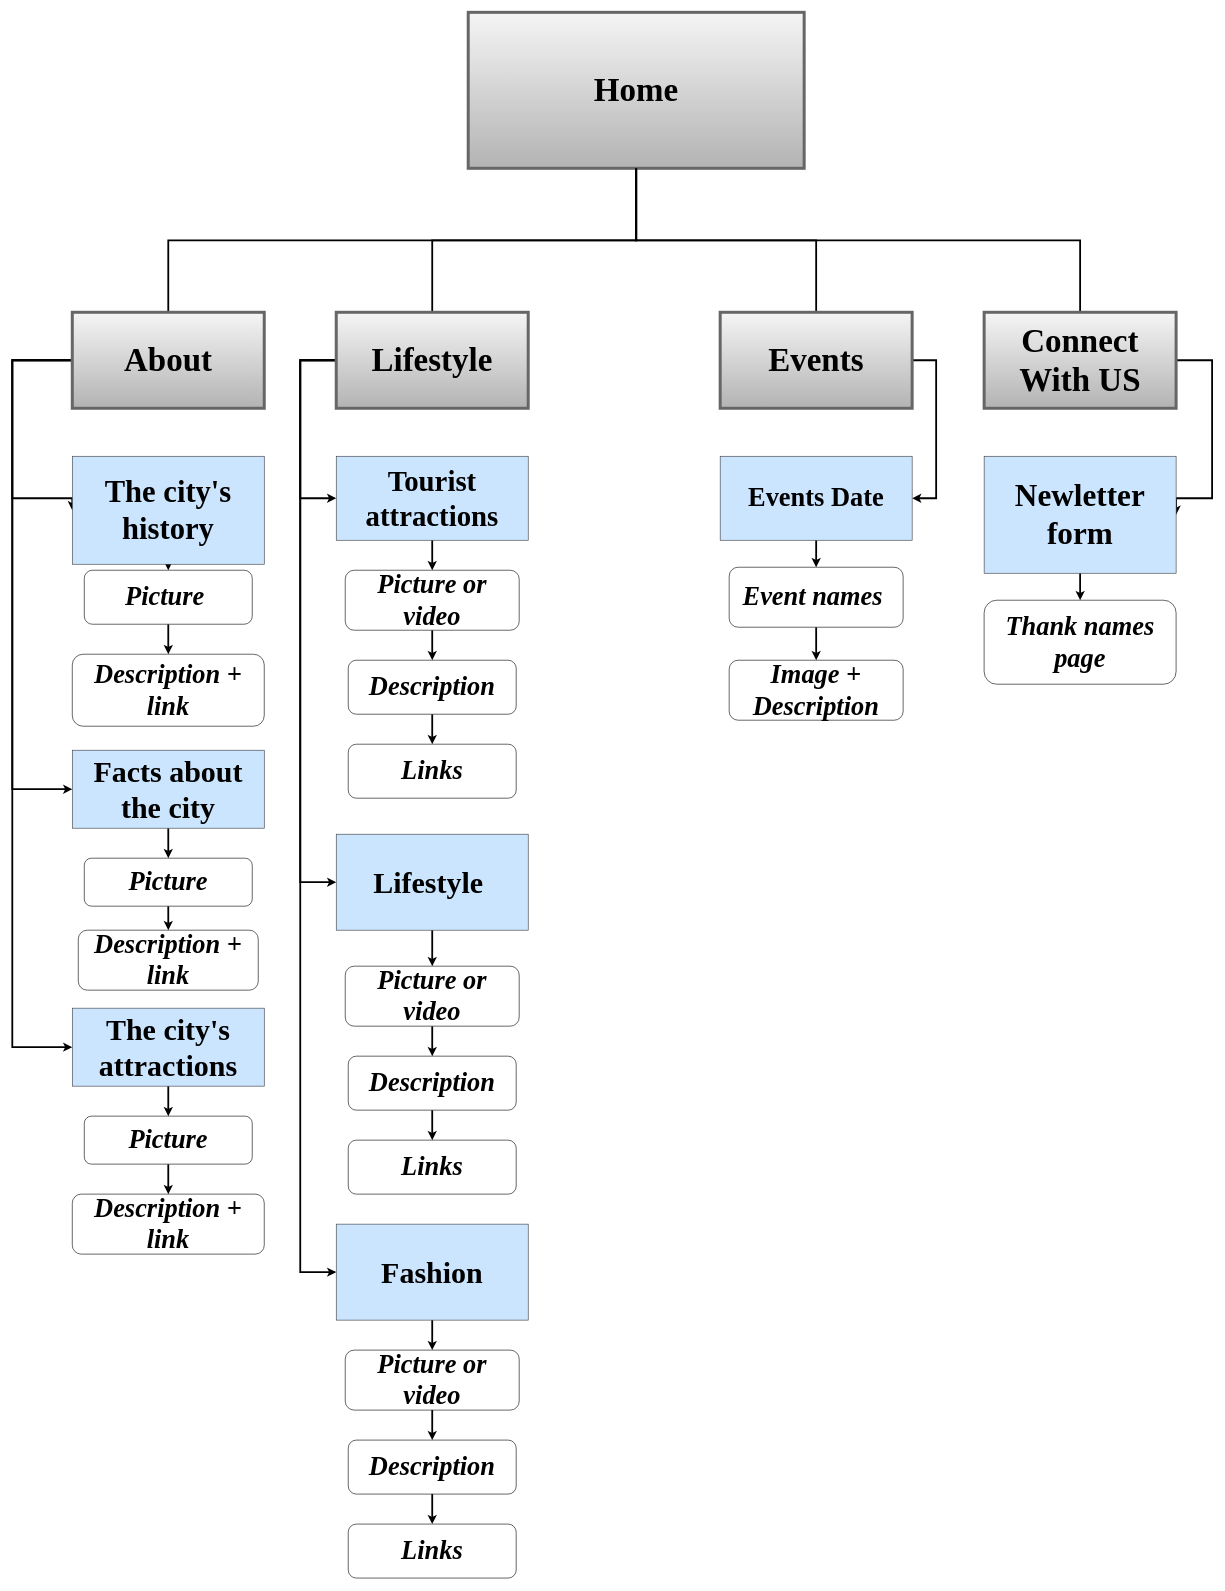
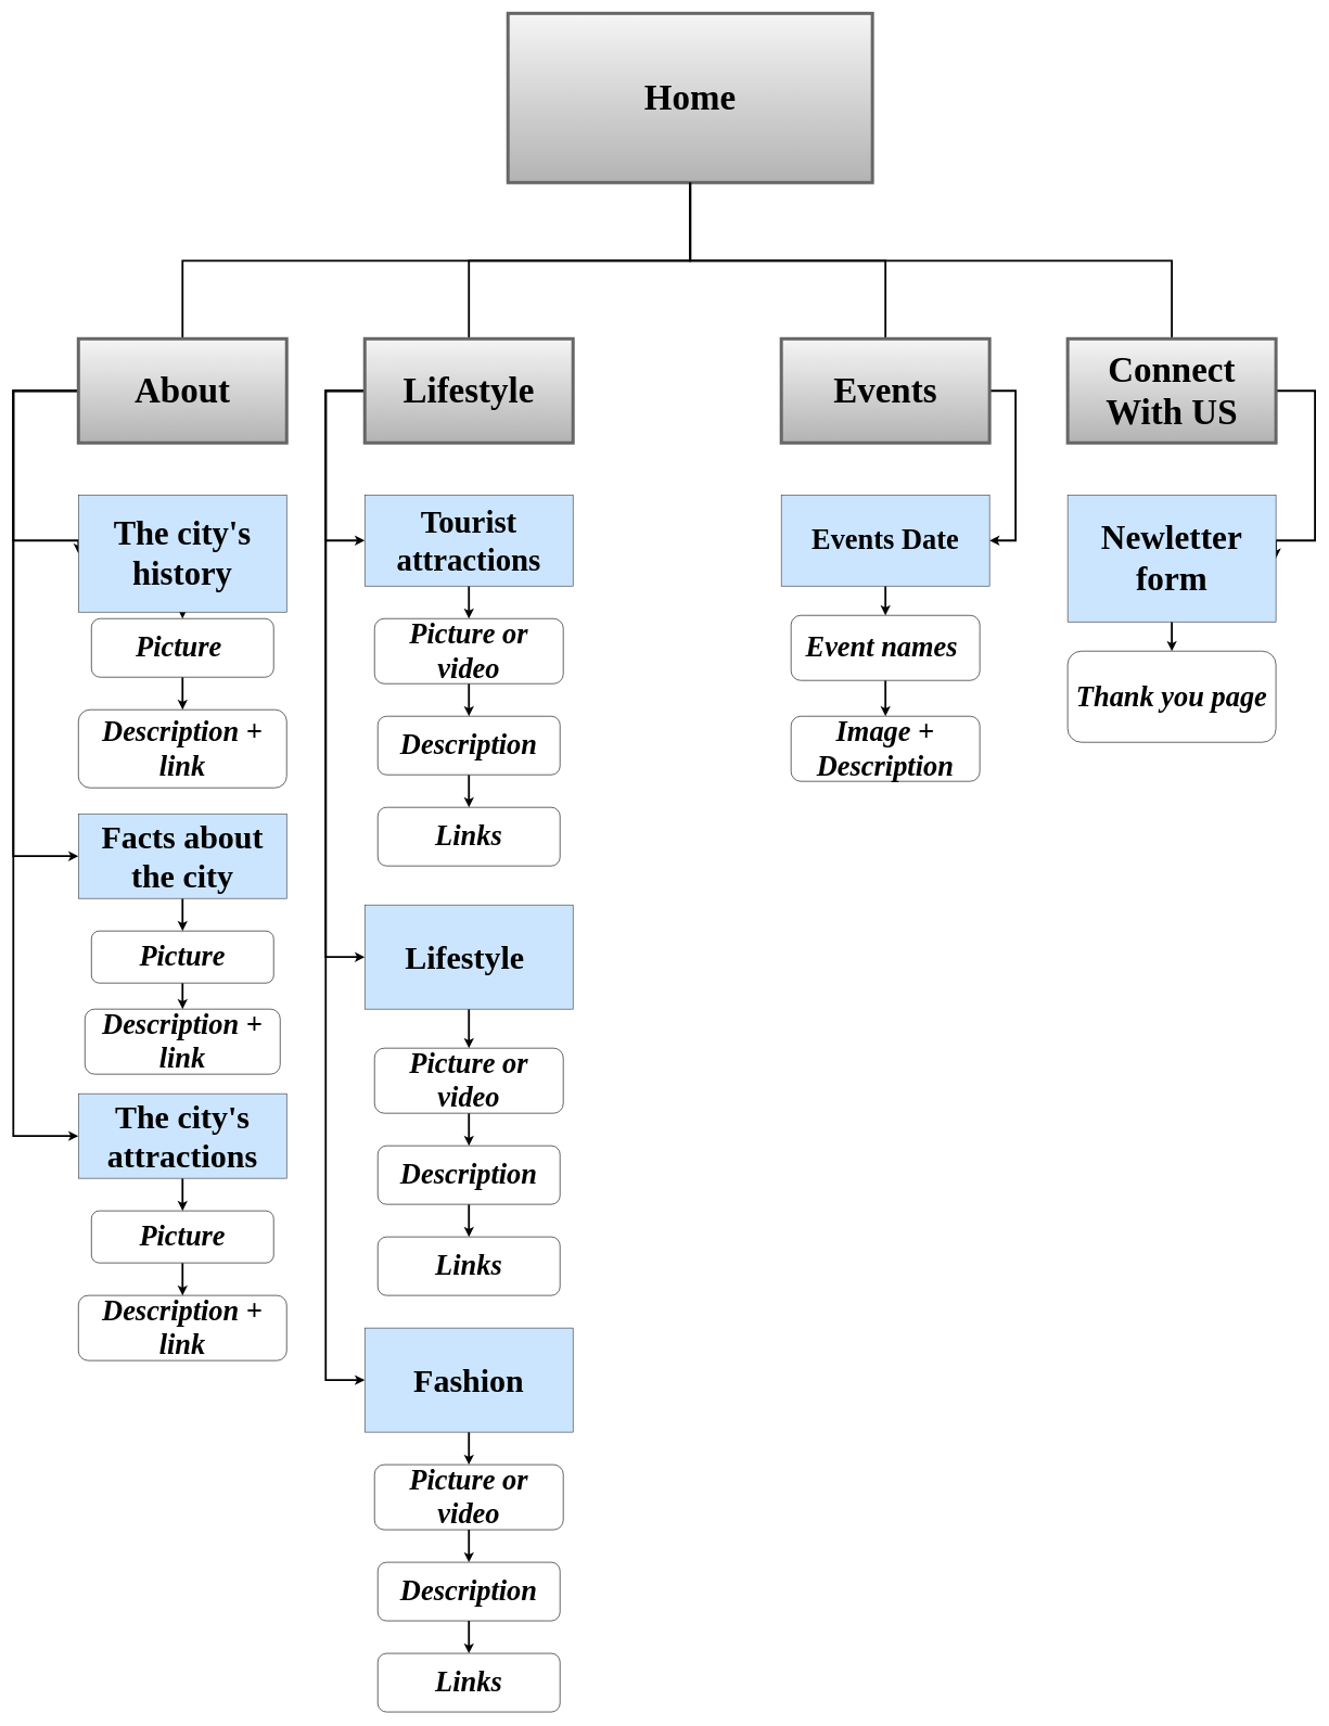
- <mxCell id="62" value="&lt;font face=&quot;Times New Roman&quot; style=&quot;font-size: 44px;&quot;&gt;&lt;span style=&quot;font-size: 44px;&quot;&gt;&lt;span style=&quot;font-size: 44px;&quot;&gt;Thank names page&lt;/span&gt;&lt;/span&gt;&lt;/font&gt;" style="rounded=1;whiteSpace=wrap;html=1;strokeWidth=1;sketch=0;shadow=0;glass=0;fontStyle=3;fontSize=44;" parent="1" vertex="1"><mxGeometry x="1640" y="1000" width="320" height="140" as="geometry" /></mxCell>
+ <mxCell id="62" value="&lt;font face=&quot;Times New Roman&quot; style=&quot;font-size: 44px;&quot;&gt;&lt;span style=&quot;font-size: 44px;&quot;&gt;&lt;span style=&quot;font-size: 44px;&quot;&gt;Thank you page&lt;/span&gt;&lt;/span&gt;&lt;/font&gt;" style="rounded=1;whiteSpace=wrap;html=1;strokeWidth=1;sketch=0;shadow=0;glass=0;fontStyle=3;fontSize=44;" parent="1" vertex="1"><mxGeometry x="1640" y="1000" width="320" height="140" as="geometry" /></mxCell>
